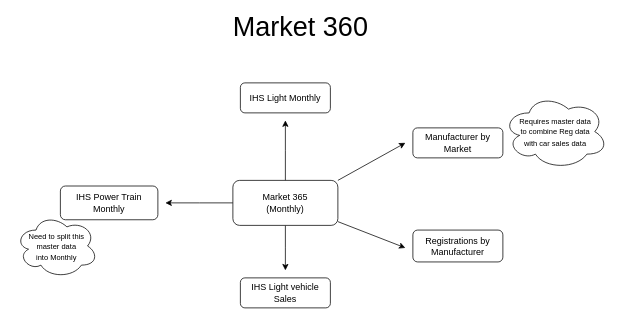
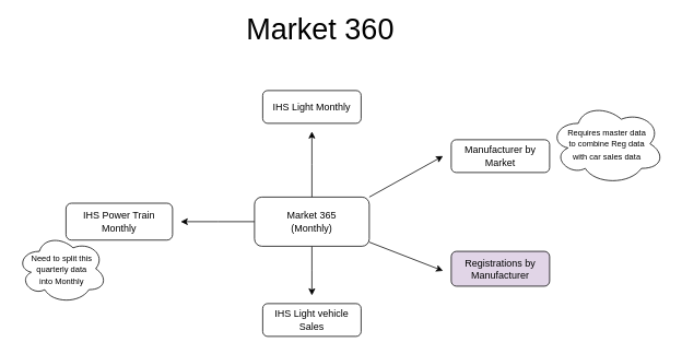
- <mxCell id="15" value="&lt;font style=&quot;font-size: 36px&quot;&gt;Market 360&lt;/font&gt;" style="text;html=1;align=center;verticalAlign=middle;resizable=0;points=[];autosize=1;strokeColor=none;" vertex="1" parent="1"><mxGeometry x="300" y="20" width="200" height="30" as="geometry" /></mxCell>
+ <mxCell id="15" value="&lt;font style=&quot;font-size: 36px&quot;&gt;Market 360&lt;/font&gt;" style="text;html=1;align=center;verticalAlign=middle;resizable=0;points=[];autosize=1;strokeColor=none;" vertex="1" parent="1"><mxGeometry x="290" y="20" width="200" height="30" as="geometry" /></mxCell>
- <mxCell id="14" value="&lt;span style=&quot;font-size: 10px&quot;&gt;Need to split this &lt;br&gt;master data &lt;br&gt;into Monthly&lt;/span&gt;" style="ellipse;shape=cloud;whiteSpace=wrap;html=1;" vertex="1" parent="1"><mxGeometry x="20" y="285" width="110" height="85" as="geometry" /></mxCell>
+ <mxCell id="14" value="&lt;span style=&quot;font-size: 10px&quot;&gt;Need to split this &lt;br&gt;quarterly data &lt;br&gt;into Monthly&lt;/span&gt;" style="ellipse;shape=cloud;whiteSpace=wrap;html=1;" vertex="1" parent="1"><mxGeometry x="20" y="285" width="110" height="85" as="geometry" /></mxCell>
- <mxCell id="8" value="Registrations by Manufacturer" style="rounded=1;whiteSpace=wrap;html=1;" vertex="1" parent="1"><mxGeometry x="550" y="306.25" width="120" height="42.5" as="geometry" /></mxCell>
+ <mxCell id="8" value="Registrations by Manufacturer" style="rounded=1;whiteSpace=wrap;html=1;fillColor=#e1d5e7;" vertex="1" parent="1"><mxGeometry x="550" y="306.25" width="120" height="42.5" as="geometry" /></mxCell>
